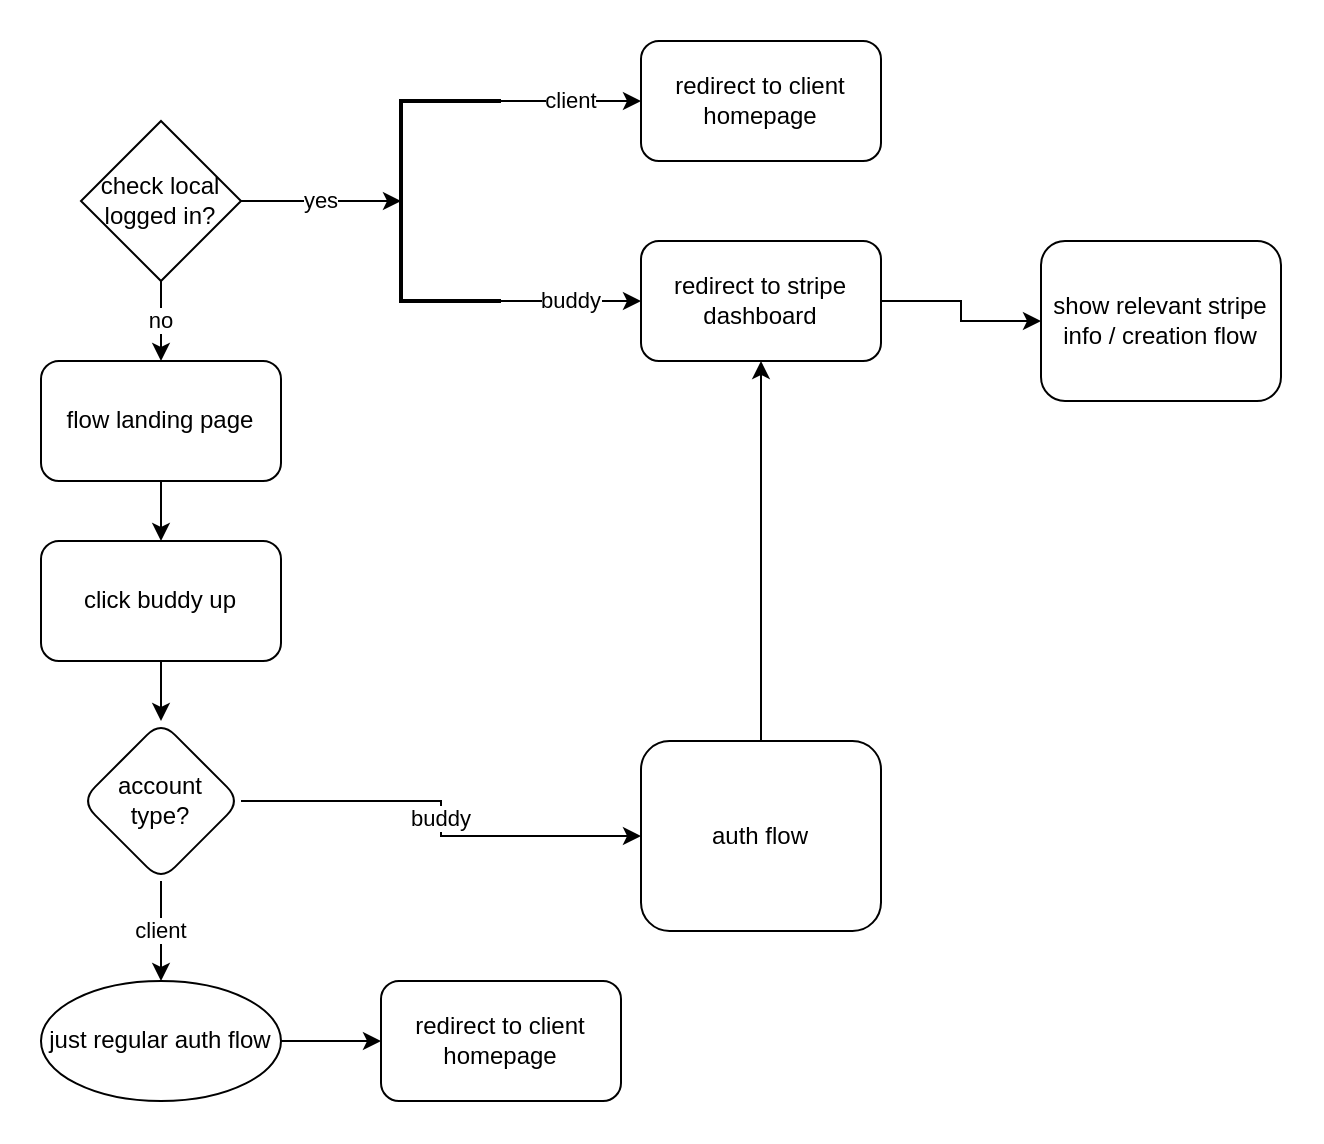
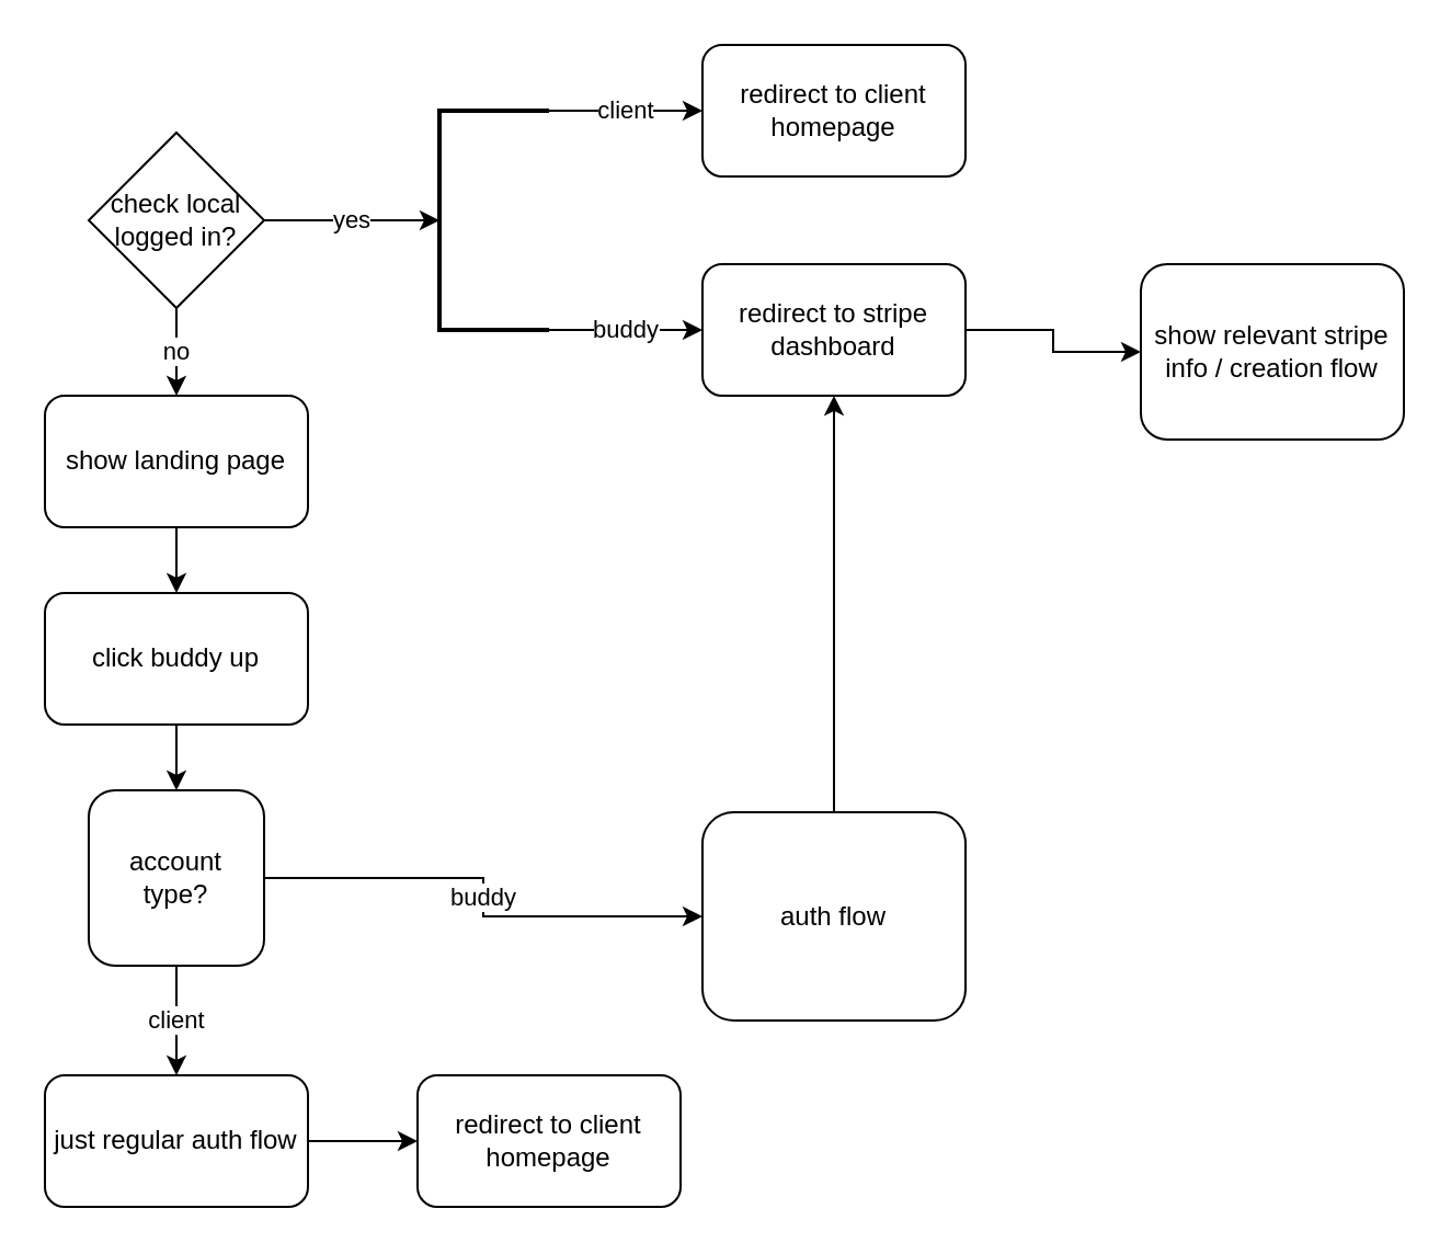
- <mxCell id="6" value="flow landing page" style="rounded=1;whiteSpace=wrap;html=1;" vertex="1" parent="1"><mxGeometry x="20" y="180" width="120" height="60" as="geometry" /></mxCell>
+ <mxCell id="6" value="show landing page" style="rounded=1;whiteSpace=wrap;html=1;" vertex="1" parent="1"><mxGeometry x="20" y="180" width="120" height="60" as="geometry" /></mxCell>
- <mxCell id="15" value="account&lt;br&gt;type?" style="rhombus;whiteSpace=wrap;html=1;rounded=1;" vertex="1" parent="1"><mxGeometry x="40" y="360" width="80" height="80" as="geometry" /></mxCell>
+ <mxCell id="15" value="account&lt;br&gt;type?" style="whiteSpace=wrap;html=1;rounded=1;" vertex="1" parent="1"><mxGeometry x="40" y="360" width="80" height="80" as="geometry" /></mxCell>
- <mxCell id="17" value="just regular auth flow" style="ellipse;whiteSpace=wrap;html=1;" vertex="1" parent="1"><mxGeometry x="20" y="490" width="120" height="60" as="geometry" /></mxCell>
+ <mxCell id="17" value="just regular auth flow" style="whiteSpace=wrap;html=1;rounded=1;" vertex="1" parent="1"><mxGeometry x="20" y="490" width="120" height="60" as="geometry" /></mxCell>
